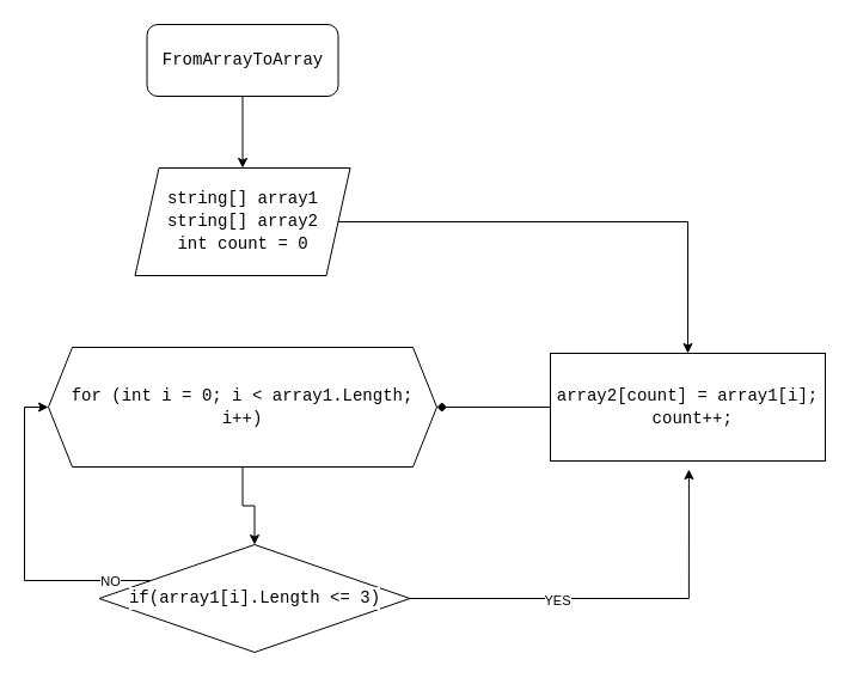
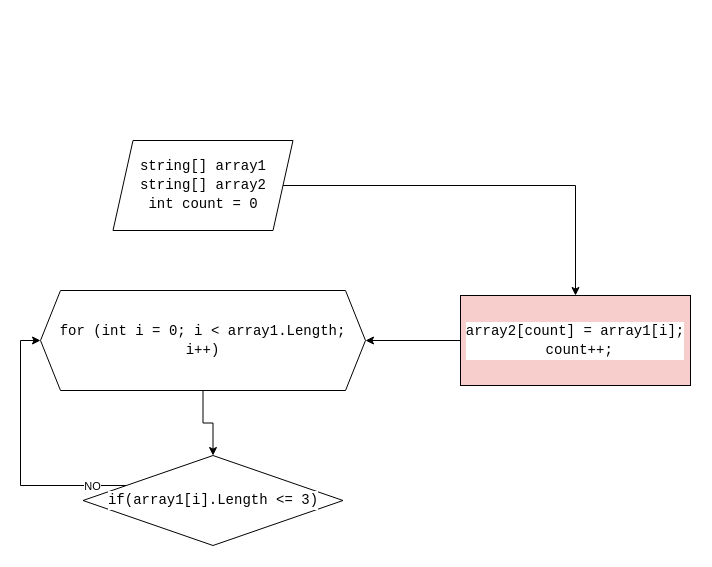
- <mxCell id="3" value="&lt;div style=&quot;font-family: Consolas, &amp;quot;Courier New&amp;quot;, monospace; font-size: 14px; line-height: 19px;&quot;&gt;&lt;div style=&quot;line-height: 19px;&quot;&gt;&lt;div style=&quot;line-height: 19px;&quot;&gt;FromArrayToArray&lt;/div&gt;&lt;/div&gt;&lt;/div&gt;" style="rounded=1;whiteSpace=wrap;html=1;labelBackgroundColor=none;fontColor=#000000;" vertex="1" parent="1"><mxGeometry x="122.5" y="20" width="160" height="60" as="geometry" /></mxCell>
- <mxCell id="2" style="edgeStyle=orthogonalEdgeStyle;rounded=0;orthogonalLoop=1;jettySize=auto;html=1;" edge="1" parent="1" source="3" target="5"><mxGeometry relative="1" as="geometry" /></mxCell>
- <mxCell id="13" style="edgeStyle=orthogonalEdgeStyle;rounded=0;orthogonalLoop=1;jettySize=auto;html=1;entryX=1;entryY=0.5;entryDx=0;entryDy=0;endArrow=diamond;" edge="1" parent="1" source="14" target="7"><mxGeometry relative="1" as="geometry" /></mxCell>
+ <mxCell id="13" style="edgeStyle=orthogonalEdgeStyle;rounded=0;orthogonalLoop=1;jettySize=auto;html=1;entryX=1;entryY=0.5;entryDx=0;entryDy=0;" edge="1" parent="1" source="14" target="7"><mxGeometry relative="1" as="geometry" /></mxCell>
- <mxCell id="14" value="&lt;div style=&quot;font-family: Consolas, &amp;quot;Courier New&amp;quot;, monospace; font-size: 14px; line-height: 19px;&quot;&gt;&lt;div&gt;array2[&lt;span style=&quot;&quot;&gt;count&lt;/span&gt;] = &lt;span style=&quot;&quot;&gt;array1&lt;/span&gt;[&lt;span style=&quot;&quot;&gt;i&lt;/span&gt;];&lt;/div&gt;&lt;div&gt;&amp;nbsp;&lt;span style=&quot;&quot;&gt;count&lt;/span&gt;++;&lt;/div&gt;&lt;/div&gt;" style="rounded=0;whiteSpace=wrap;html=1;labelBackgroundColor=default;fontColor=#000000;" vertex="1" parent="1"><mxGeometry x="460" y="295" width="230" height="90" as="geometry" /></mxCell>
+ <mxCell id="14" value="&lt;div style=&quot;font-family: Consolas, &amp;quot;Courier New&amp;quot;, monospace; font-size: 14px; line-height: 19px;&quot;&gt;&lt;div&gt;array2[&lt;span style=&quot;&quot;&gt;count&lt;/span&gt;] = &lt;span style=&quot;&quot;&gt;array1&lt;/span&gt;[&lt;span style=&quot;&quot;&gt;i&lt;/span&gt;];&lt;/div&gt;&lt;div&gt;&amp;nbsp;&lt;span style=&quot;&quot;&gt;count&lt;/span&gt;++;&lt;/div&gt;&lt;/div&gt;" style="rounded=0;whiteSpace=wrap;html=1;labelBackgroundColor=default;fontColor=#000000;fillColor=#f8cecc;" vertex="1" parent="1"><mxGeometry x="460" y="295" width="230" height="90" as="geometry" /></mxCell>
- <mxCell id="8" style="edgeStyle=orthogonalEdgeStyle;rounded=0;orthogonalLoop=1;jettySize=auto;html=1;entryX=0.504;entryY=1.078;entryDx=0;entryDy=0;entryPerimeter=0;" edge="1" parent="1" source="12" target="14"><mxGeometry relative="1" as="geometry" /></mxCell>
- <mxCell id="9" value="YES" style="edgeLabel;html=1;align=center;verticalAlign=middle;resizable=0;points=[];" connectable="0" vertex="1" parent="8"><mxGeometry x="-0.278" y="-1" relative="1" as="geometry"><mxPoint as="offset" /></mxGeometry></mxCell>
